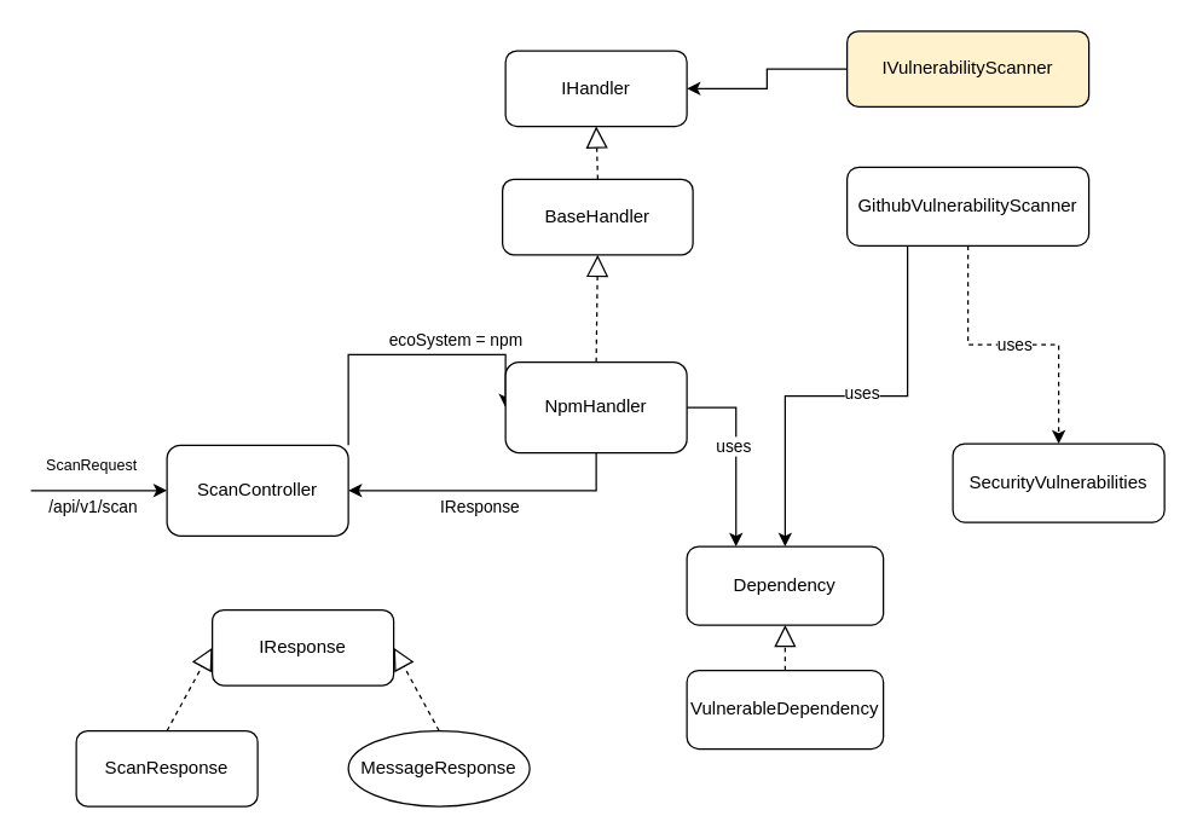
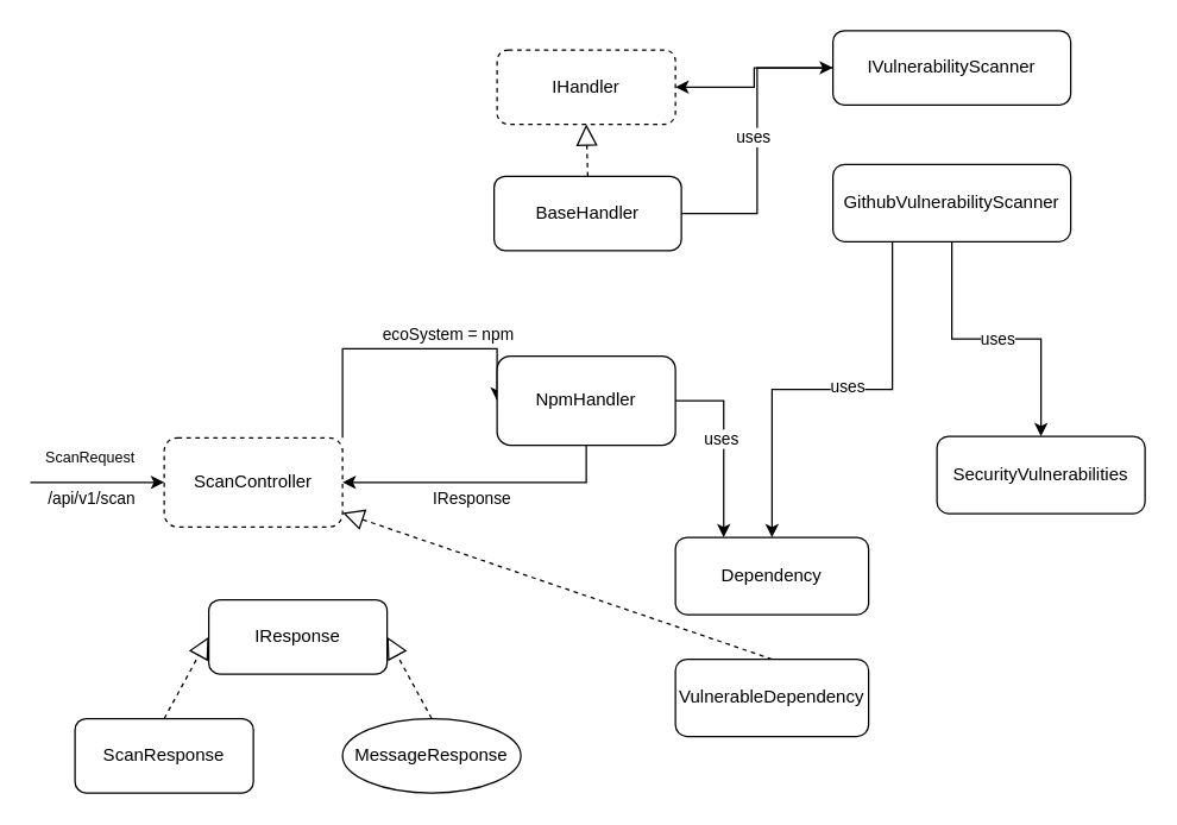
- <mxCell id="21" value="IVulnerabilityScanner" style="rounded=1;whiteSpace=wrap;html=1;fillColor=#fff2cc;" vertex="1" parent="1"><mxGeometry x="560" y="20" width="160" height="50" as="geometry" /></mxCell>
+ <mxCell id="21" value="IVulnerabilityScanner" style="rounded=1;whiteSpace=wrap;html=1;" vertex="1" parent="1"><mxGeometry x="560" y="20" width="160" height="50" as="geometry" /></mxCell>
- <mxCell id="15" value="IHandler" style="rounded=1;whiteSpace=wrap;html=1;" vertex="1" parent="1"><mxGeometry x="334" y="33" width="120" height="50" as="geometry" /></mxCell>
+ <mxCell id="15" value="IHandler" style="rounded=1;whiteSpace=wrap;html=1;dashed=1;" vertex="1" parent="1"><mxGeometry x="334" y="33" width="120" height="50" as="geometry" /></mxCell>
+ <mxCell id="12" style="edgeStyle=orthogonalEdgeStyle;rounded=0;orthogonalLoop=1;jettySize=auto;html=1;entryX=0;entryY=0.5;entryDx=0;entryDy=0;" edge="1" parent="1" source="14" target="21"><mxGeometry relative="1" as="geometry" /></mxCell>
+ <mxCell id="13" value="uses&amp;nbsp;" style="edgeLabel;html=1;align=center;verticalAlign=middle;resizable=0;points=[];" vertex="1" connectable="0" parent="12"><mxGeometry x="0.174" y="2" relative="1" as="geometry"><mxPoint y="14" as="offset" /></mxGeometry></mxCell>
- <mxCell id="22" style="edgeStyle=orthogonalEdgeStyle;rounded=0;orthogonalLoop=1;jettySize=auto;html=1;dashed=1;" edge="1" parent="1" source="26" target="29"><mxGeometry relative="1" as="geometry" /></mxCell>
+ <mxCell id="22" style="edgeStyle=orthogonalEdgeStyle;rounded=0;orthogonalLoop=1;jettySize=auto;html=1;" edge="1" parent="1" source="26" target="29"><mxGeometry relative="1" as="geometry" /></mxCell>
- <mxCell id="27" value="" style="endArrow=block;dashed=1;endFill=0;endSize=12;html=1;rounded=0;exitX=0.5;exitY=0;exitDx=0;exitDy=0;entryX=0.5;entryY=1;entryDx=0;entryDy=0;" edge="1" parent="1" source="11" target="14"><mxGeometry width="160" relative="1" as="geometry"><mxPoint x="510" y="193" as="sourcePoint" /><mxPoint x="560" y="343" as="targetPoint" /><Array as="points" /></mxGeometry></mxCell>
- <mxCell id="4" value="ScanController" style="rounded=1;whiteSpace=wrap;html=1;" vertex="1" parent="1"><mxGeometry x="110" y="294" width="120" height="60" as="geometry" /></mxCell>
+ <mxCell id="4" value="ScanController" style="rounded=1;whiteSpace=wrap;html=1;dashed=1;" vertex="1" parent="1"><mxGeometry x="110" y="294" width="120" height="60" as="geometry" /></mxCell>
- <mxCell id="32" value="" style="endArrow=block;dashed=1;endFill=0;endSize=12;html=1;rounded=0;entryX=0.5;entryY=1;entryDx=0;entryDy=0;exitX=0.5;exitY=0;exitDx=0;exitDy=0;" edge="1" parent="1" source="31" target="30"><mxGeometry width="160" relative="1" as="geometry"><mxPoint x="304" y="503" as="sourcePoint" /><mxPoint x="464" y="503" as="targetPoint" /></mxGeometry></mxCell>
+ <mxCell id="32" value="" style="endArrow=block;dashed=1;endFill=0;endSize=12;html=1;rounded=0;exitX=0.5;exitY=0;exitDx=0;exitDy=0;" edge="1" parent="1" source="31" target="4"><mxGeometry width="160" relative="1" as="geometry"><mxPoint x="304" y="503" as="sourcePoint" /><mxPoint x="464" y="503" as="targetPoint" /></mxGeometry></mxCell>
